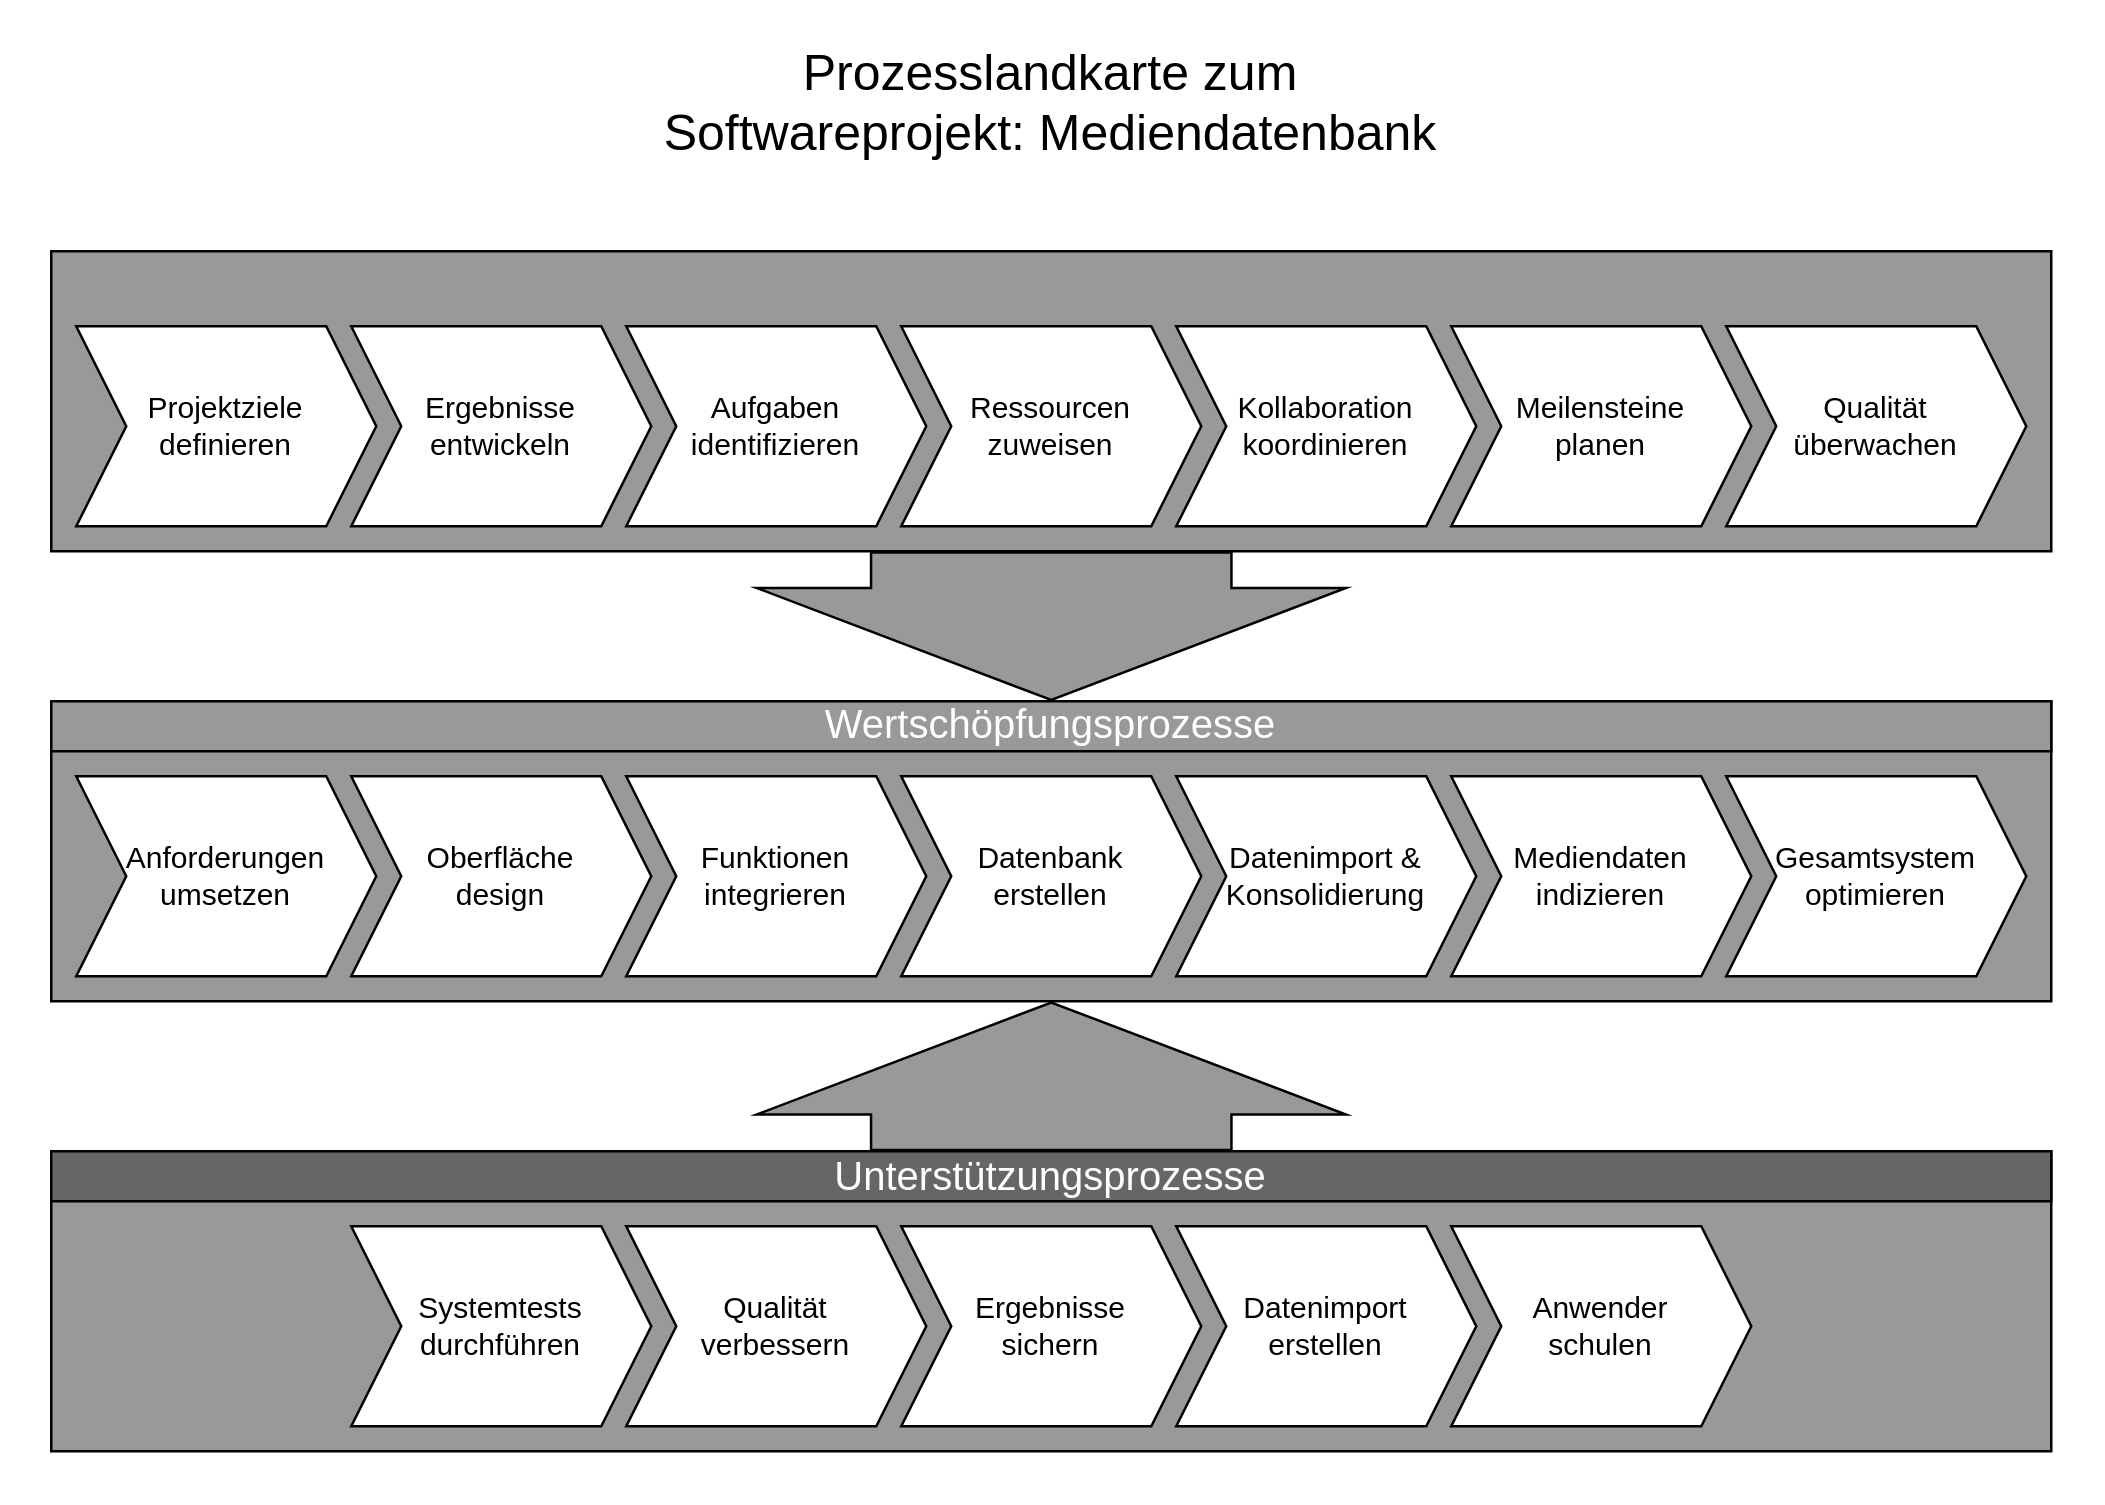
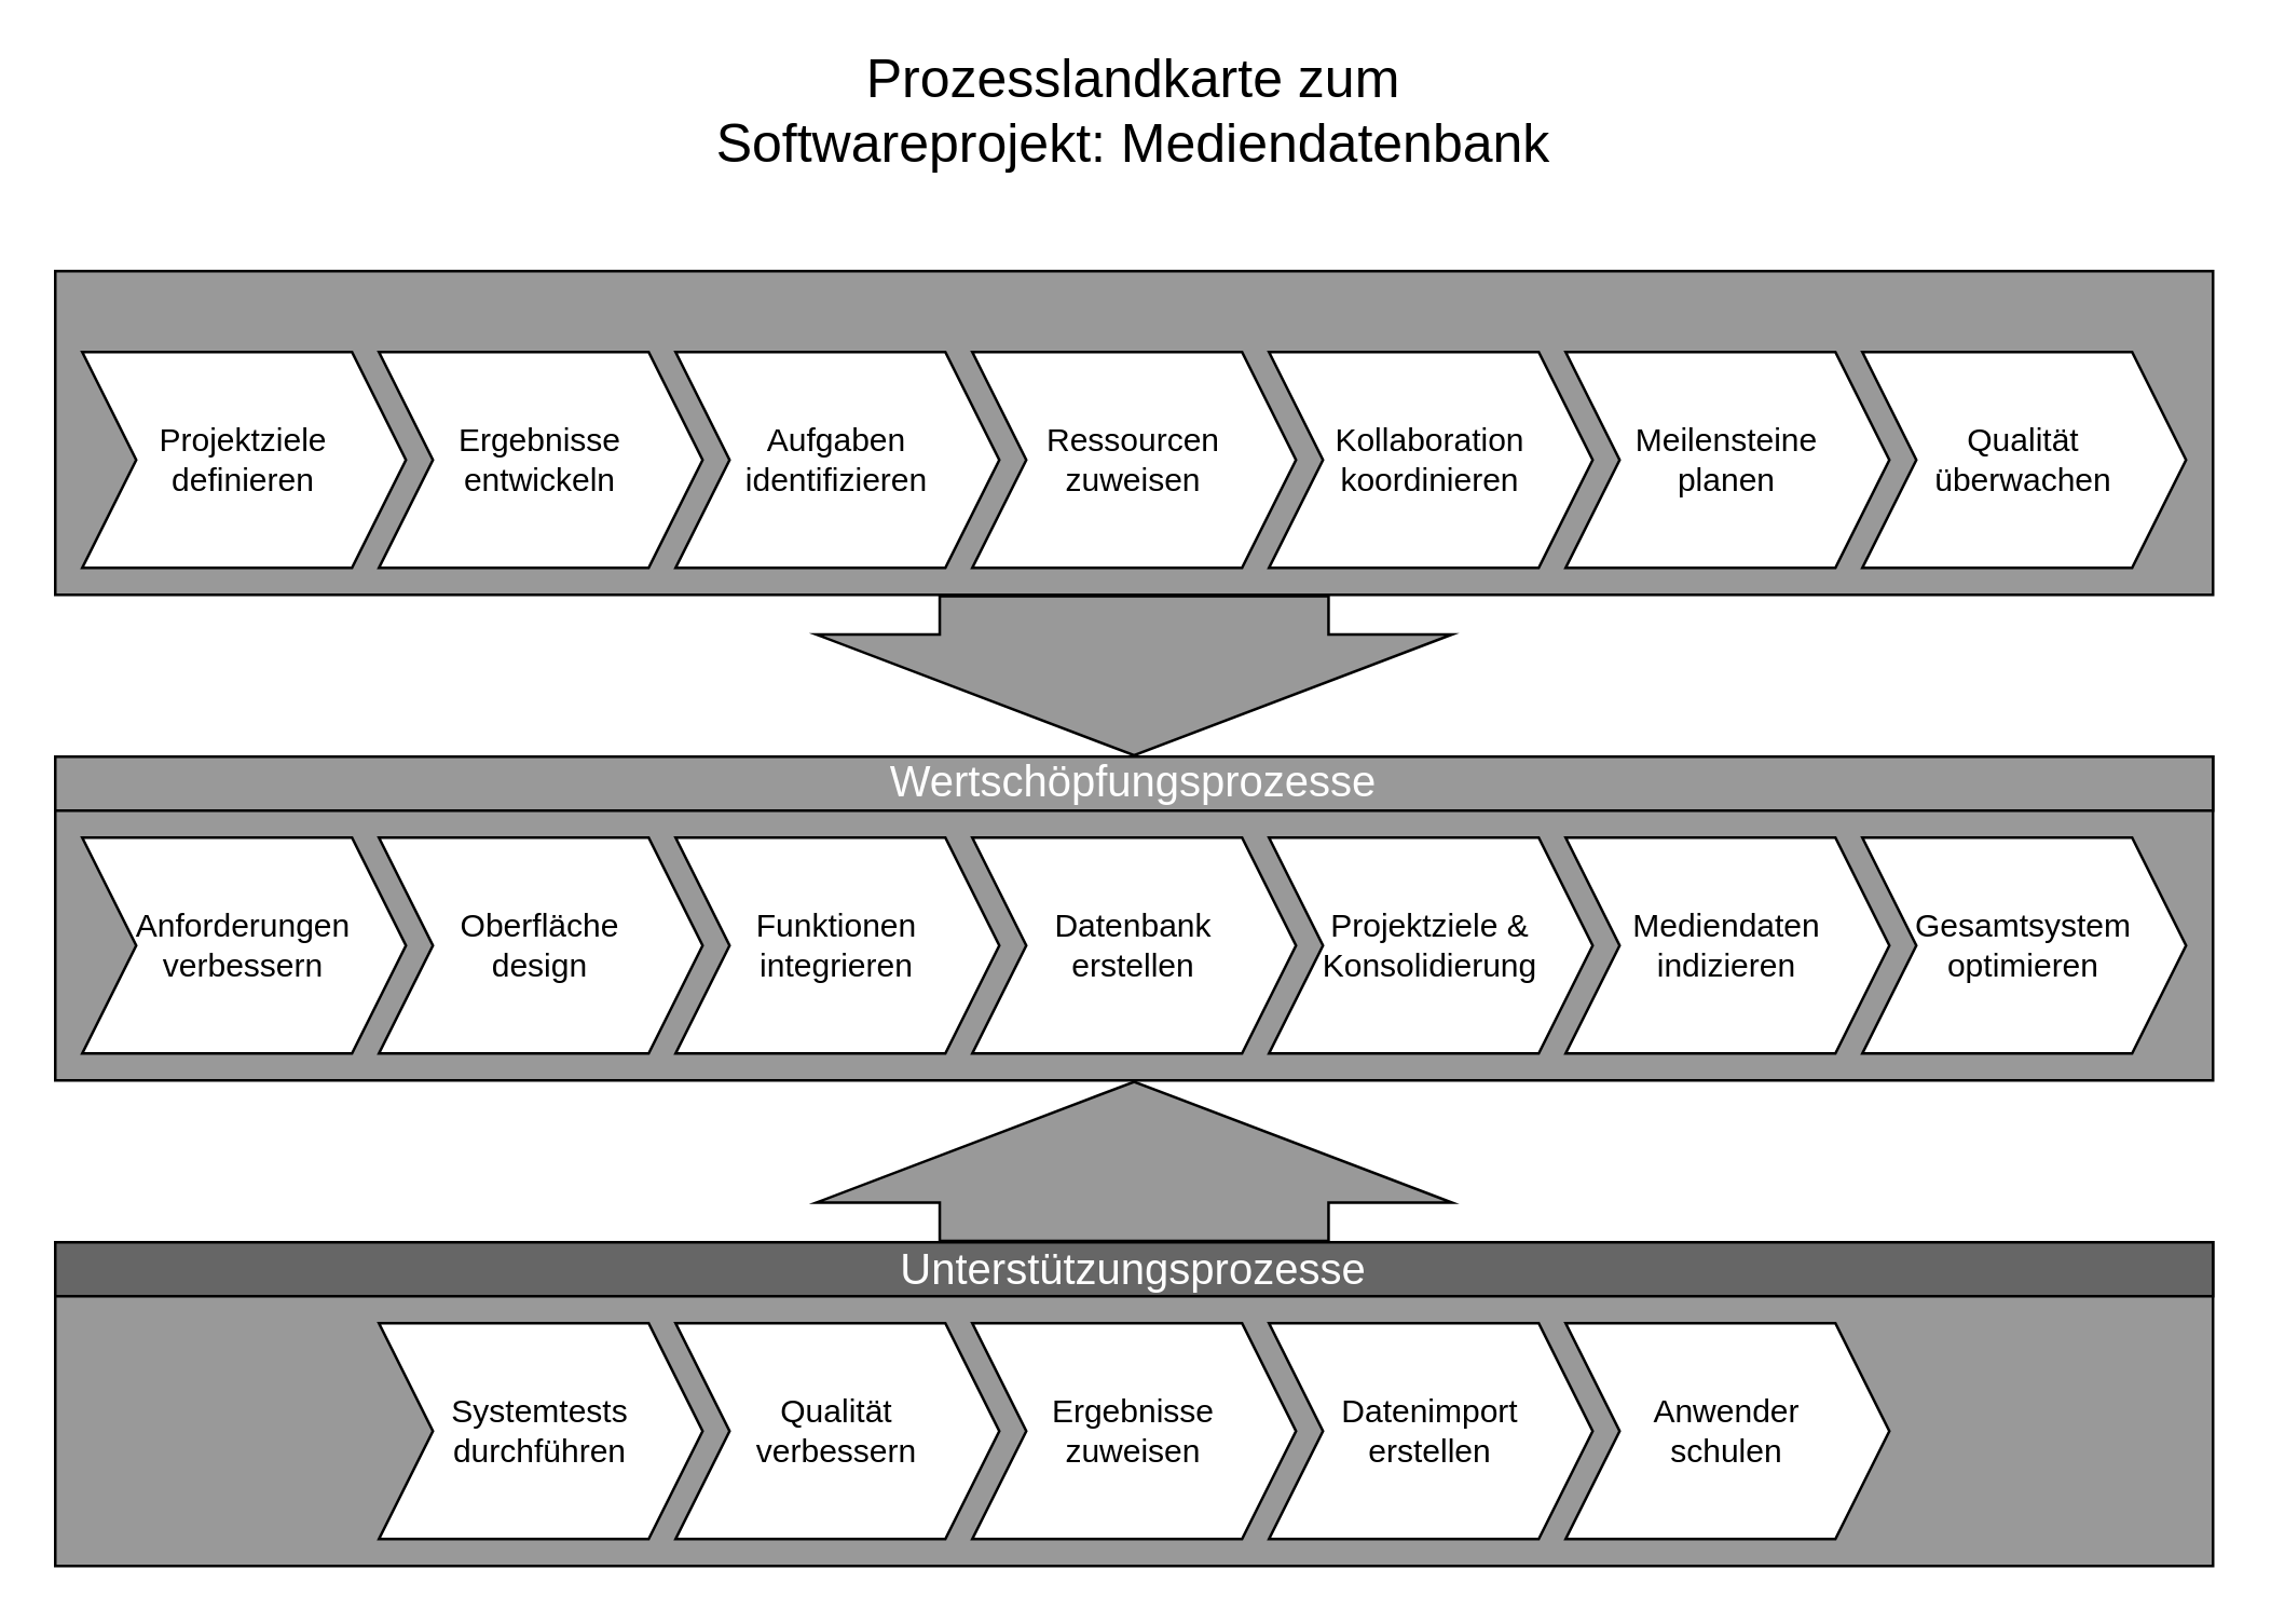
- <mxCell id="21" value="Anforderungen&lt;br&gt;umsetzen" style="shape=step;perimeter=stepPerimeter;whiteSpace=wrap;html=1;fixedSize=1;" vertex="1" parent="1"><mxGeometry x="30" y="310" width="120" height="80" as="geometry" /></mxCell>
+ <mxCell id="21" value="Anforderungen&lt;br&gt;verbessern" style="shape=step;perimeter=stepPerimeter;whiteSpace=wrap;html=1;fixedSize=1;" vertex="1" parent="1"><mxGeometry x="30" y="310" width="120" height="80" as="geometry" /></mxCell>
- <mxCell id="18" value="Datenimport &amp;amp;&lt;br&gt;Konsolidierung" style="shape=step;perimeter=stepPerimeter;whiteSpace=wrap;html=1;fixedSize=1;" vertex="1" parent="1"><mxGeometry x="470" y="310" width="120" height="80" as="geometry" /></mxCell>
+ <mxCell id="18" value="Projektziele &amp;amp;&lt;br&gt;Konsolidierung" style="shape=step;perimeter=stepPerimeter;whiteSpace=wrap;html=1;fixedSize=1;" vertex="1" parent="1"><mxGeometry x="470" y="310" width="120" height="80" as="geometry" /></mxCell>
- <mxCell id="25" value="Ergebnisse&lt;br&gt;sichern" style="shape=step;perimeter=stepPerimeter;whiteSpace=wrap;html=1;fixedSize=1;" vertex="1" parent="1"><mxGeometry x="360" y="490" width="120" height="80" as="geometry" /></mxCell>
+ <mxCell id="25" value="Ergebnisse&lt;br&gt;zuweisen" style="shape=step;perimeter=stepPerimeter;whiteSpace=wrap;html=1;fixedSize=1;" vertex="1" parent="1"><mxGeometry x="360" y="490" width="120" height="80" as="geometry" /></mxCell>
